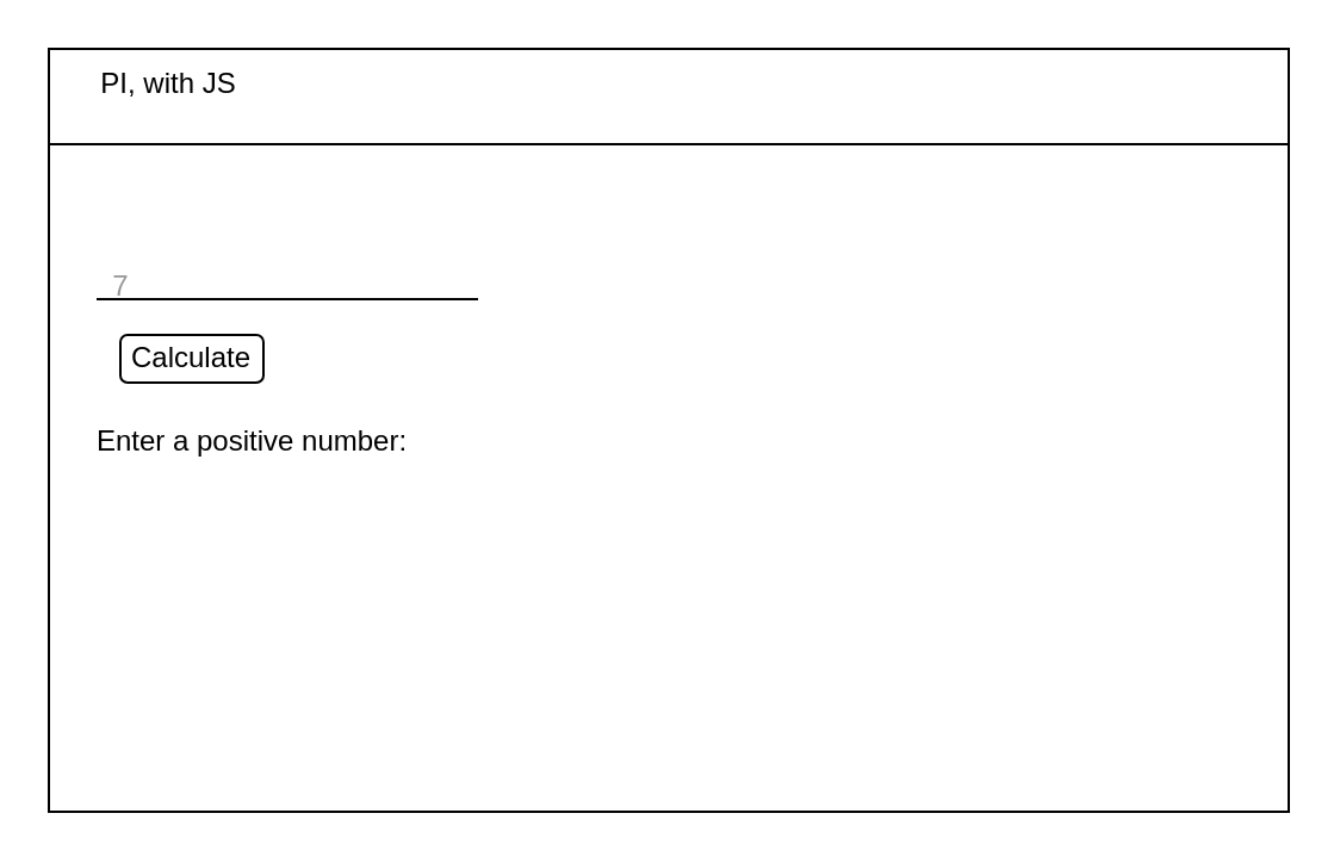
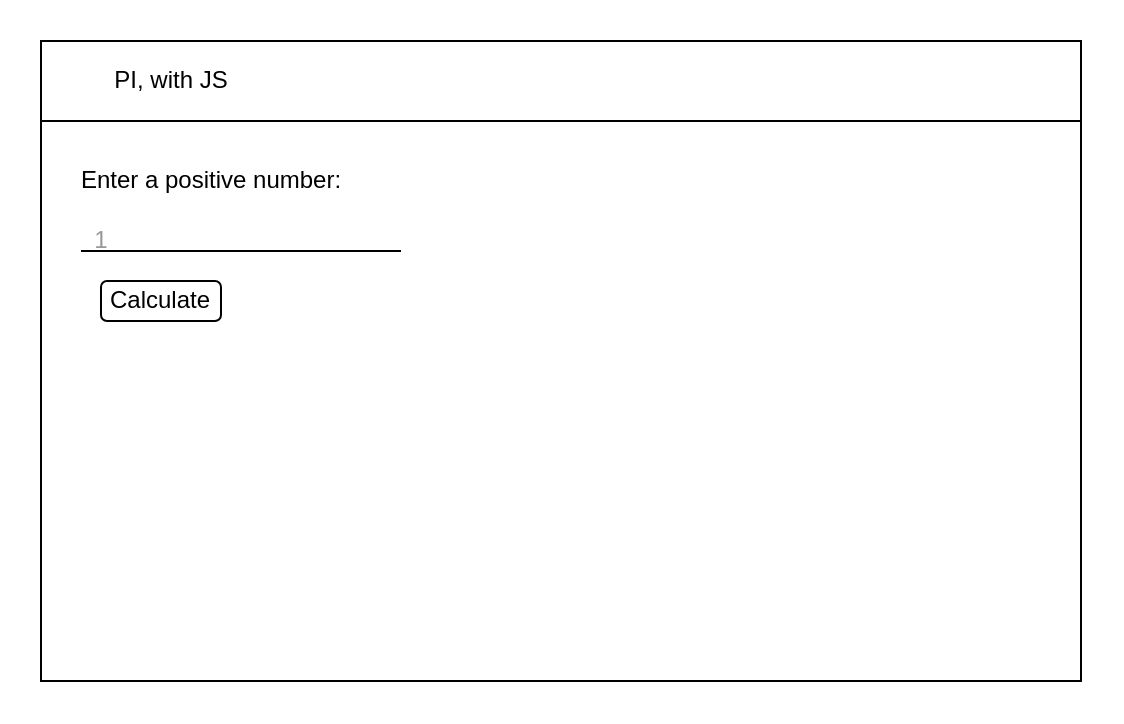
- <mxCell id="4" value="PI, with JS" style="text;html=1;align=center;verticalAlign=middle;resizable=0;points=[];autosize=1;strokeColor=none;fillColor=none;" vertex="1" parent="1"><mxGeometry x="35" y="25" width="70" height="20" as="geometry" /></mxCell>
+ <mxCell id="4" value="PI, with JS" style="text;html=1;align=center;verticalAlign=middle;resizable=0;points=[];autosize=1;strokeColor=none;fillColor=none;" vertex="1" parent="1"><mxGeometry x="50" y="30" width="70" height="20" as="geometry" /></mxCell>
- <mxCell id="7" value="&lt;font color=&quot;#999999&quot;&gt;7&lt;/font&gt;" style="text;html=1;align=center;verticalAlign=middle;resizable=0;points=[];autosize=1;strokeColor=none;fillColor=none;" vertex="1" parent="1"><mxGeometry x="40" y="110" width="20" height="20" as="geometry" /></mxCell>
+ <mxCell id="7" value="&lt;font color=&quot;#999999&quot;&gt;1&lt;/font&gt;" style="text;html=1;align=center;verticalAlign=middle;resizable=0;points=[];autosize=1;strokeColor=none;fillColor=none;" vertex="1" parent="1"><mxGeometry x="40" y="110" width="20" height="20" as="geometry" /></mxCell>
- <mxCell id="5" value="Enter a positive number:" style="text;html=1;align=center;verticalAlign=middle;resizable=0;points=[];autosize=1;strokeColor=none;fillColor=none;" vertex="1" parent="1"><mxGeometry x="30" y="175" width="150" height="20" as="geometry" /></mxCell>
+ <mxCell id="5" value="Enter a positive number:" style="text;html=1;align=center;verticalAlign=middle;resizable=0;points=[];autosize=1;strokeColor=none;fillColor=none;" vertex="1" parent="1"><mxGeometry x="30" y="80" width="150" height="20" as="geometry" /></mxCell>
